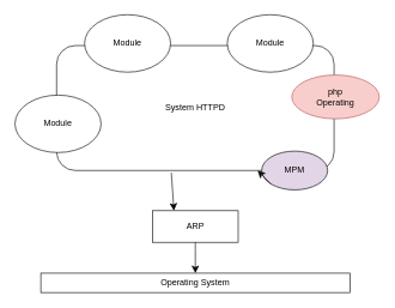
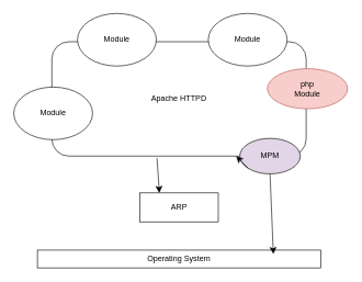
- <mxCell id="6" value="php&lt;br&gt;Operating" style="ellipse;whiteSpace=wrap;html=1;fillColor=#f8cecc;strokeColor=#b85450;" vertex="1" parent="1"><mxGeometry x="406" y="104" width="122" height="61" as="geometry" /></mxCell>
+ <mxCell id="6" value="php&lt;br&gt;Module" style="ellipse;whiteSpace=wrap;html=1;fillColor=#f8cecc;strokeColor=#b85450;" vertex="1" parent="1"><mxGeometry x="406" y="104" width="122" height="61" as="geometry" /></mxCell>
- <mxCell id="2" value="System HTTPD" style="rounded=1;whiteSpace=wrap;html=1;" vertex="1" parent="1"><mxGeometry x="78" y="63" width="387" height="174" as="geometry" /></mxCell>
+ <mxCell id="2" value="Apache HTTPD" style="rounded=1;whiteSpace=wrap;html=1;" vertex="1" parent="1"><mxGeometry x="78" y="63" width="387" height="174" as="geometry" /></mxCell>
+ <mxCell id="12" value="" style="endArrow=classic;html=1;rounded=0;fontSize=12;startSize=8;endSize=8;curved=1;exitX=0.5;exitY=1;exitDx=0;exitDy=0;entryX=0.833;entryY=0.222;entryDx=0;entryDy=0;entryPerimeter=0;" edge="1" parent="1" source="7" target="9"><mxGeometry width="50" height="50" relative="1" as="geometry"><mxPoint x="238" y="240" as="sourcePoint" /><mxPoint x="288" y="190" as="targetPoint" /></mxGeometry></mxCell>
- <mxCell id="13" value="" style="endArrow=classic;html=1;rounded=0;fontSize=12;startSize=8;endSize=8;curved=1;exitX=0.5;exitY=1;exitDx=0;exitDy=0;entryX=0.5;entryY=0;entryDx=0;entryDy=0;" edge="1" parent="1" source="8" target="9"><mxGeometry width="50" height="50" relative="1" as="geometry"><mxPoint x="238" y="240" as="sourcePoint" /><mxPoint x="288" y="190" as="targetPoint" /></mxGeometry></mxCell>
